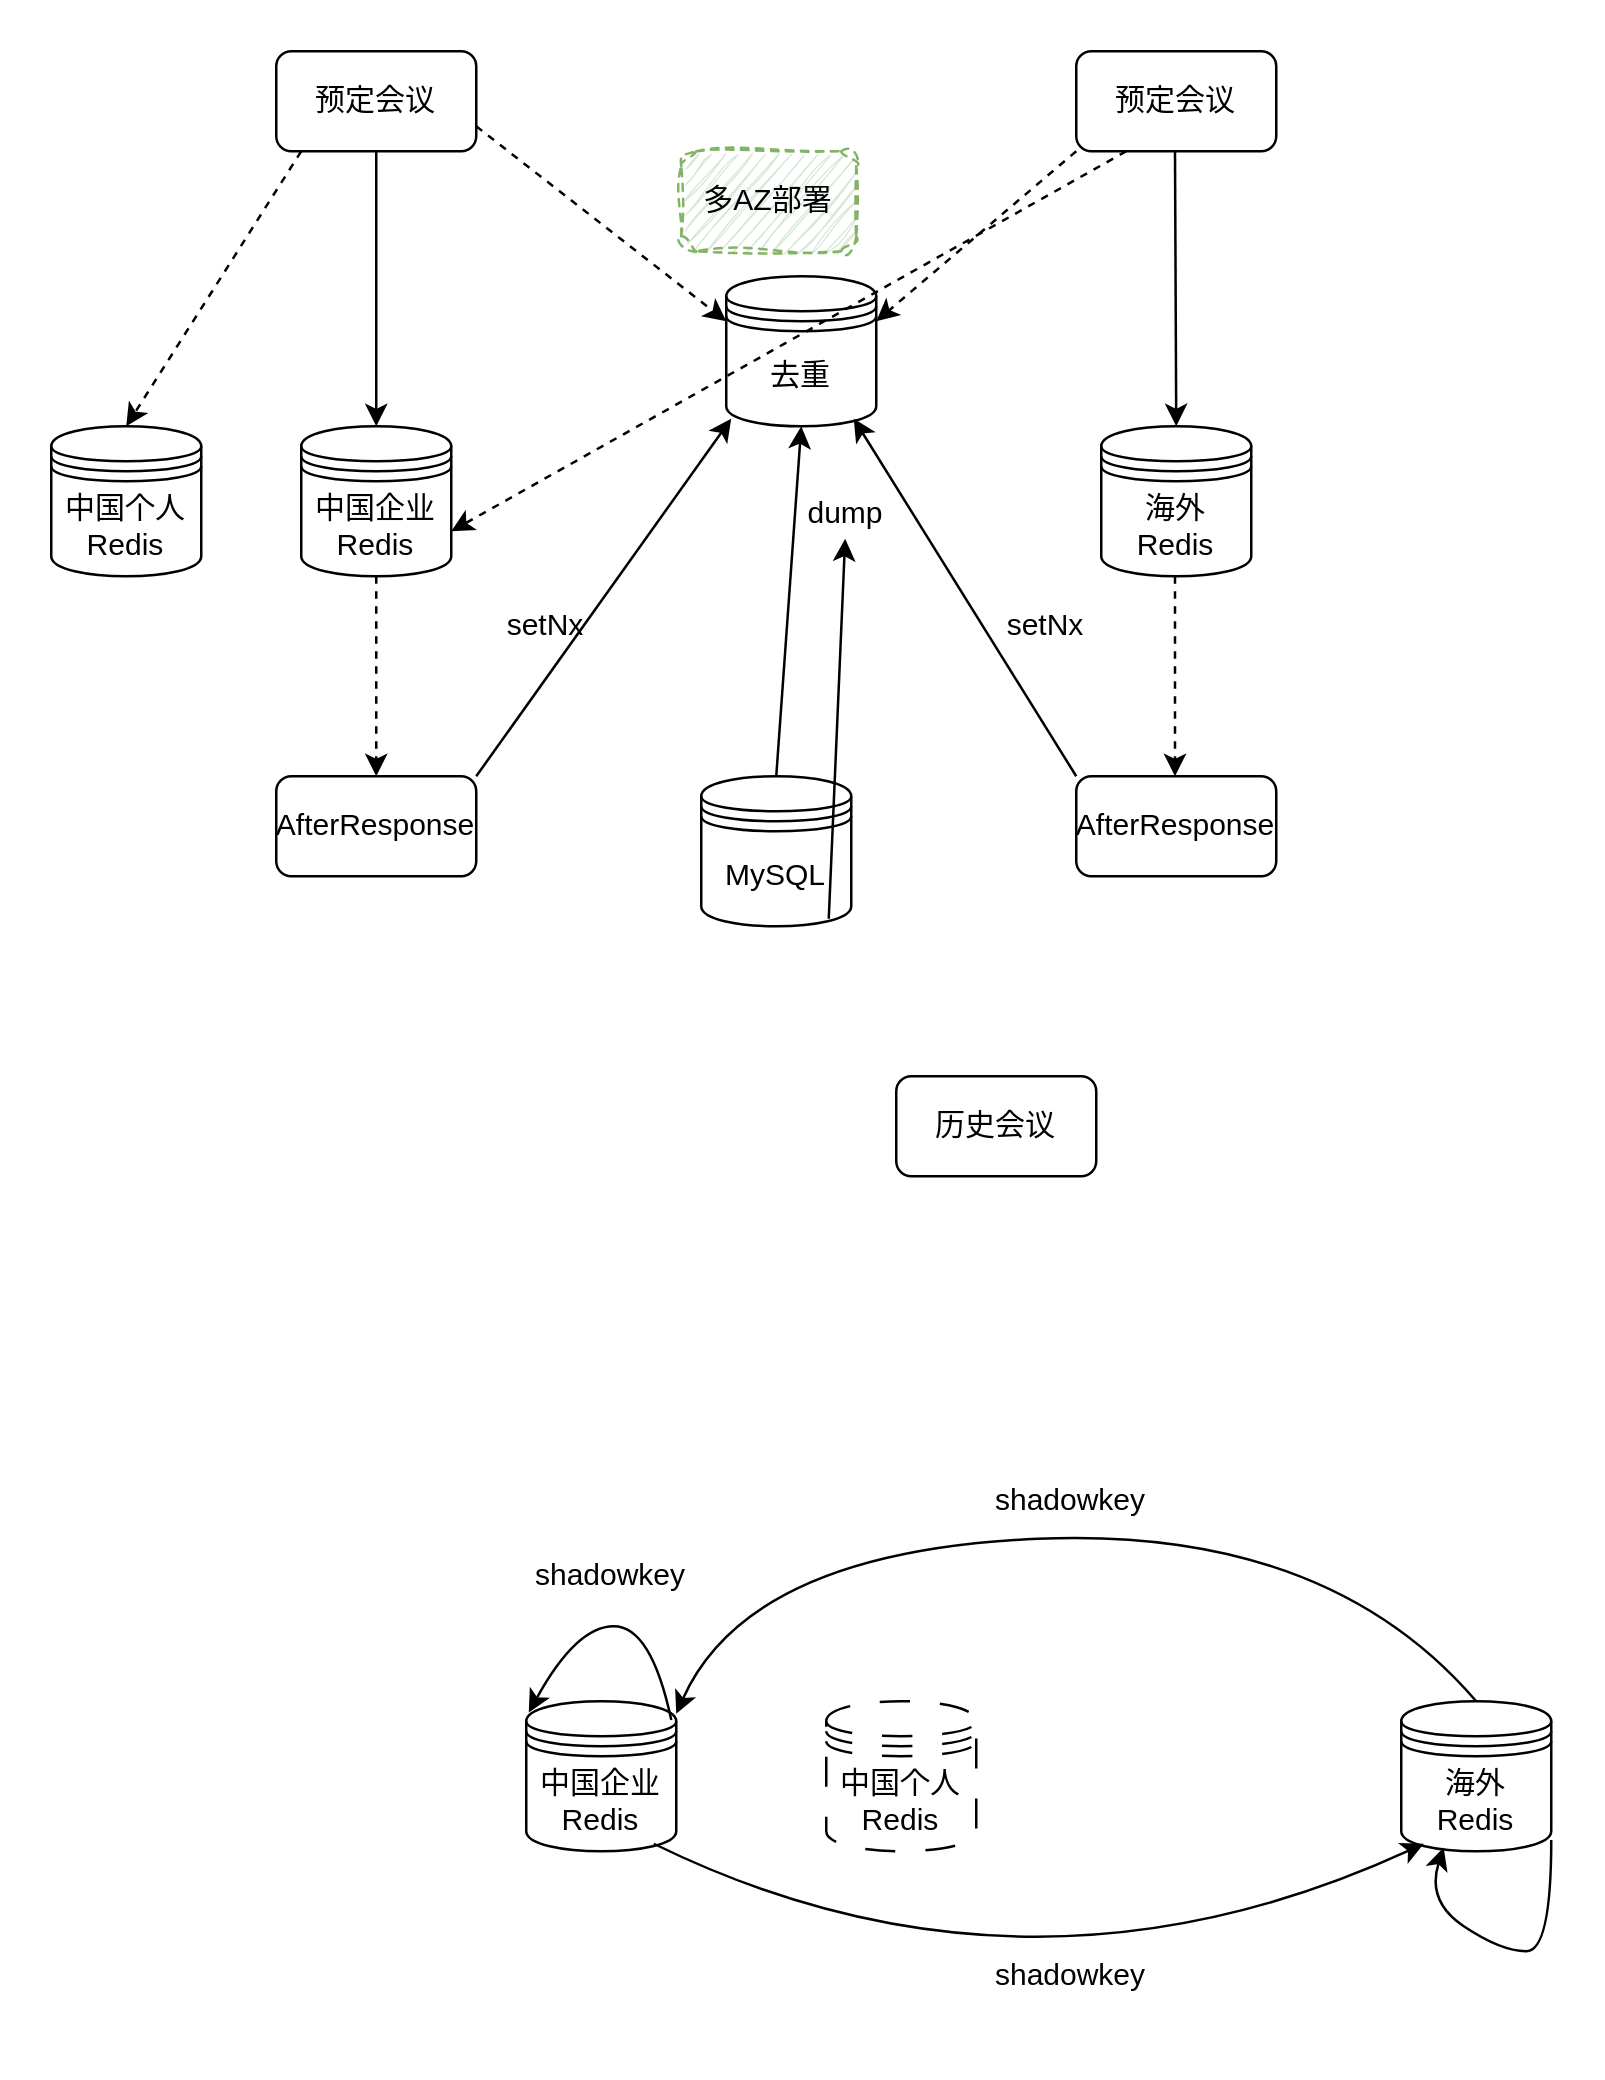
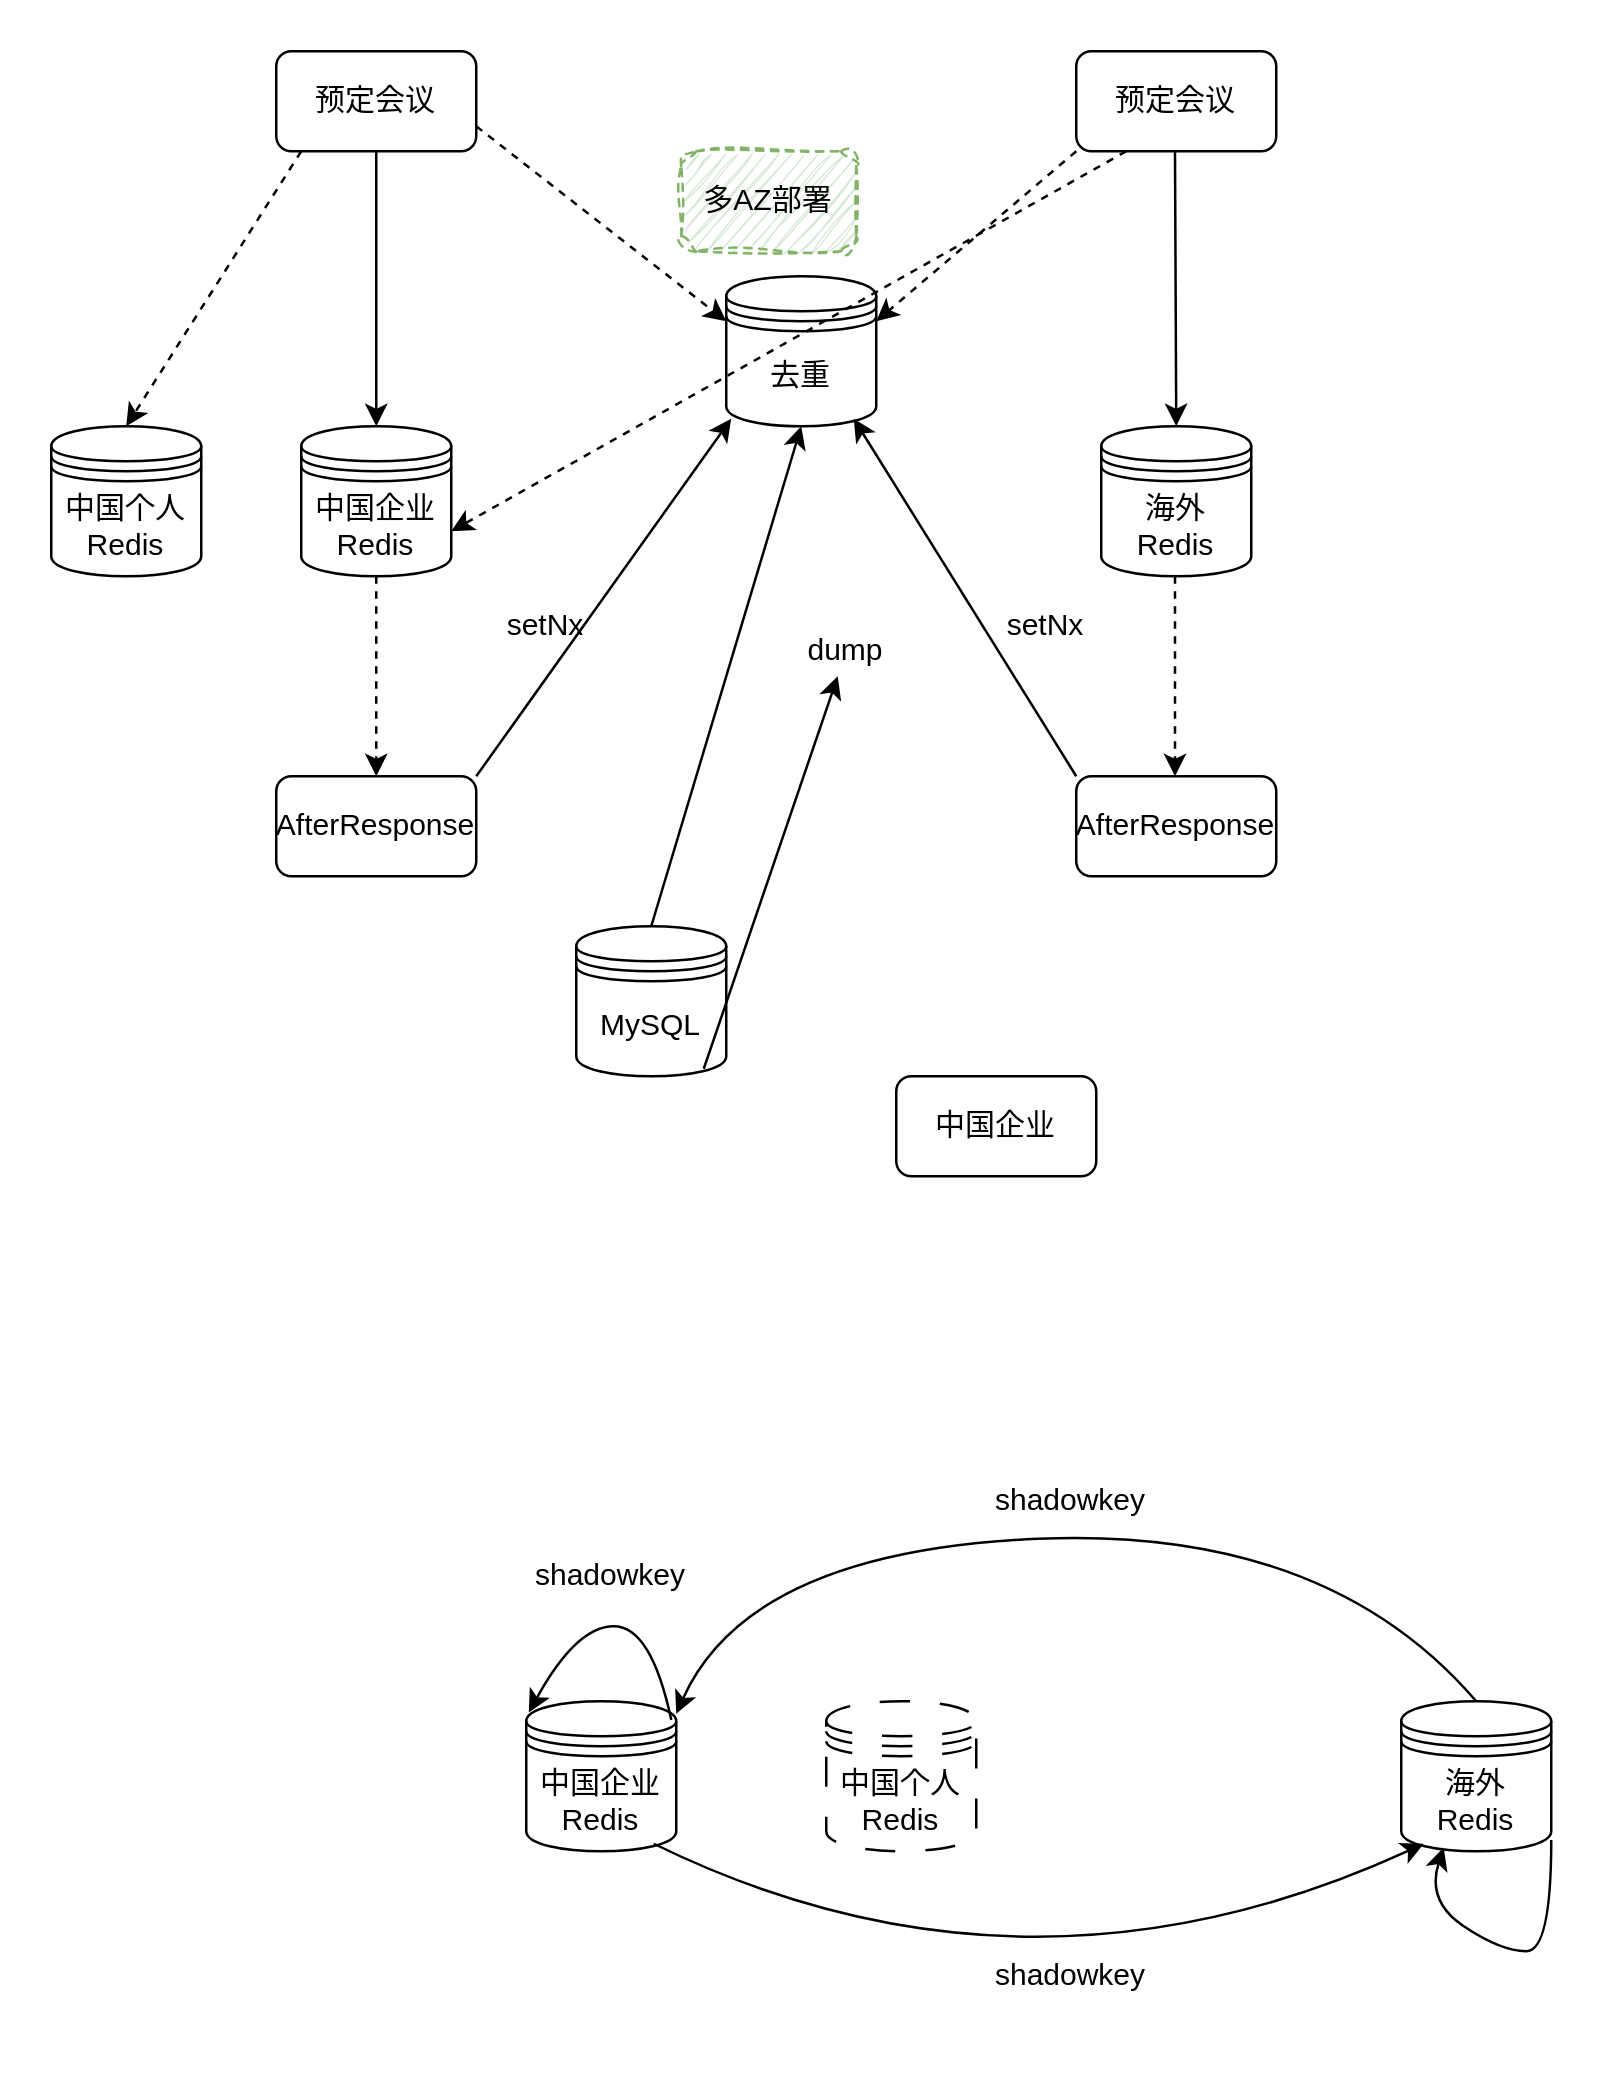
- <mxCell id="11" value="dump" style="rounded=0;whiteSpace=wrap;html=1;fillColor=none;gradientColor=default;strokeColor=none;" vertex="1" parent="1"><mxGeometry x="310" y="195" width="56" height="20" as="geometry" /></mxCell>
+ <mxCell id="11" value="dump" style="rounded=0;whiteSpace=wrap;html=1;fillColor=none;gradientColor=default;strokeColor=none;" vertex="1" parent="1"><mxGeometry x="310" y="250" width="56" height="20" as="geometry" /></mxCell>
- <mxCell id="9" value="MySQL" style="shape=datastore;whiteSpace=wrap;html=1;fillColor=none;" vertex="1" parent="1"><mxGeometry x="280" y="310" width="60" height="60" as="geometry" /></mxCell>
+ <mxCell id="9" value="MySQL" style="shape=datastore;whiteSpace=wrap;html=1;fillColor=none;" vertex="1" parent="1"><mxGeometry x="230" y="370" width="60" height="60" as="geometry" /></mxCell>
- <mxCell id="14" value="历史会议" style="rounded=1;whiteSpace=wrap;html=1;fillColor=none;" vertex="1" parent="1"><mxGeometry x="358" y="430" width="80" height="40" as="geometry" /></mxCell>
+ <mxCell id="14" value="中国企业" style="rounded=1;whiteSpace=wrap;html=1;fillColor=none;" vertex="1" parent="1"><mxGeometry x="358" y="430" width="80" height="40" as="geometry" /></mxCell>
